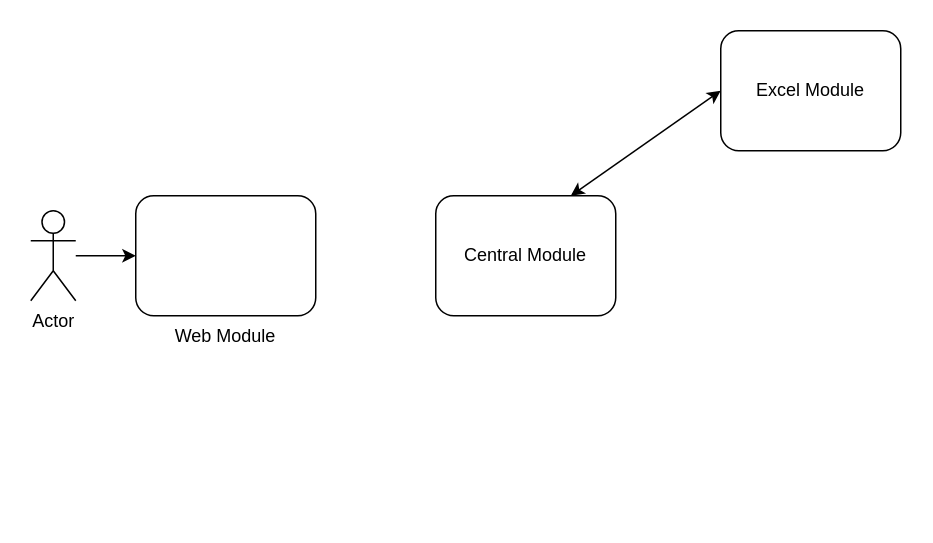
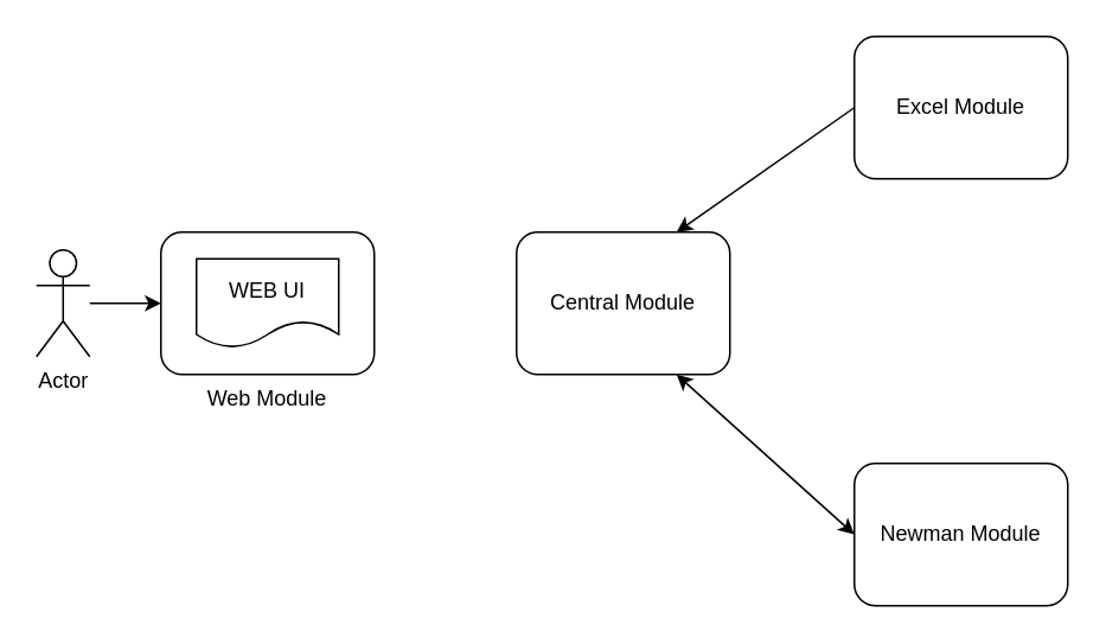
- <mxCell id="9" value="" style="endArrow=classic;startArrow=classic;html=1;exitX=0.75;exitY=0;exitDx=0;exitDy=0;entryX=0;entryY=0.5;entryDx=0;entryDy=0;" edge="1" parent="1" source="6" target="7"><mxGeometry width="50" height="50" relative="1" as="geometry"><mxPoint x="410" y="130" as="sourcePoint" /><mxPoint x="460" y="80" as="targetPoint" /></mxGeometry></mxCell>
+ <mxCell id="9" value="" style="endArrow=none;startArrow=classic;html=1;exitX=0.75;exitY=0;exitDx=0;exitDy=0;entryX=0;entryY=0.5;entryDx=0;entryDy=0;" edge="1" parent="1" source="6" target="7"><mxGeometry width="50" height="50" relative="1" as="geometry"><mxPoint x="410" y="130" as="sourcePoint" /><mxPoint x="460" y="80" as="targetPoint" /></mxGeometry></mxCell>
+ <mxCell id="4" value="WEB UI" style="shape=document;whiteSpace=wrap;html=1;boundedLbl=1;" vertex="1" parent="1"><mxGeometry x="110" y="145" width="80" height="50" as="geometry" /></mxCell>
+ <mxCell id="10" value="" style="endArrow=classic;startArrow=classic;html=1;exitX=0.75;exitY=1;exitDx=0;exitDy=0;entryX=0;entryY=0.5;entryDx=0;entryDy=0;" edge="1" parent="1" source="6" target="8"><mxGeometry width="50" height="50" relative="1" as="geometry"><mxPoint x="390" y="140" as="sourcePoint" /><mxPoint x="490" y="70" as="targetPoint" /></mxGeometry></mxCell>
+ <mxCell id="8" value="Newman Module" style="rounded=1;whiteSpace=wrap;html=1;labelPosition=center;verticalLabelPosition=middle;align=center;verticalAlign=middle;" vertex="1" parent="1"><mxGeometry x="480" y="260" width="120" height="80" as="geometry" /></mxCell>
